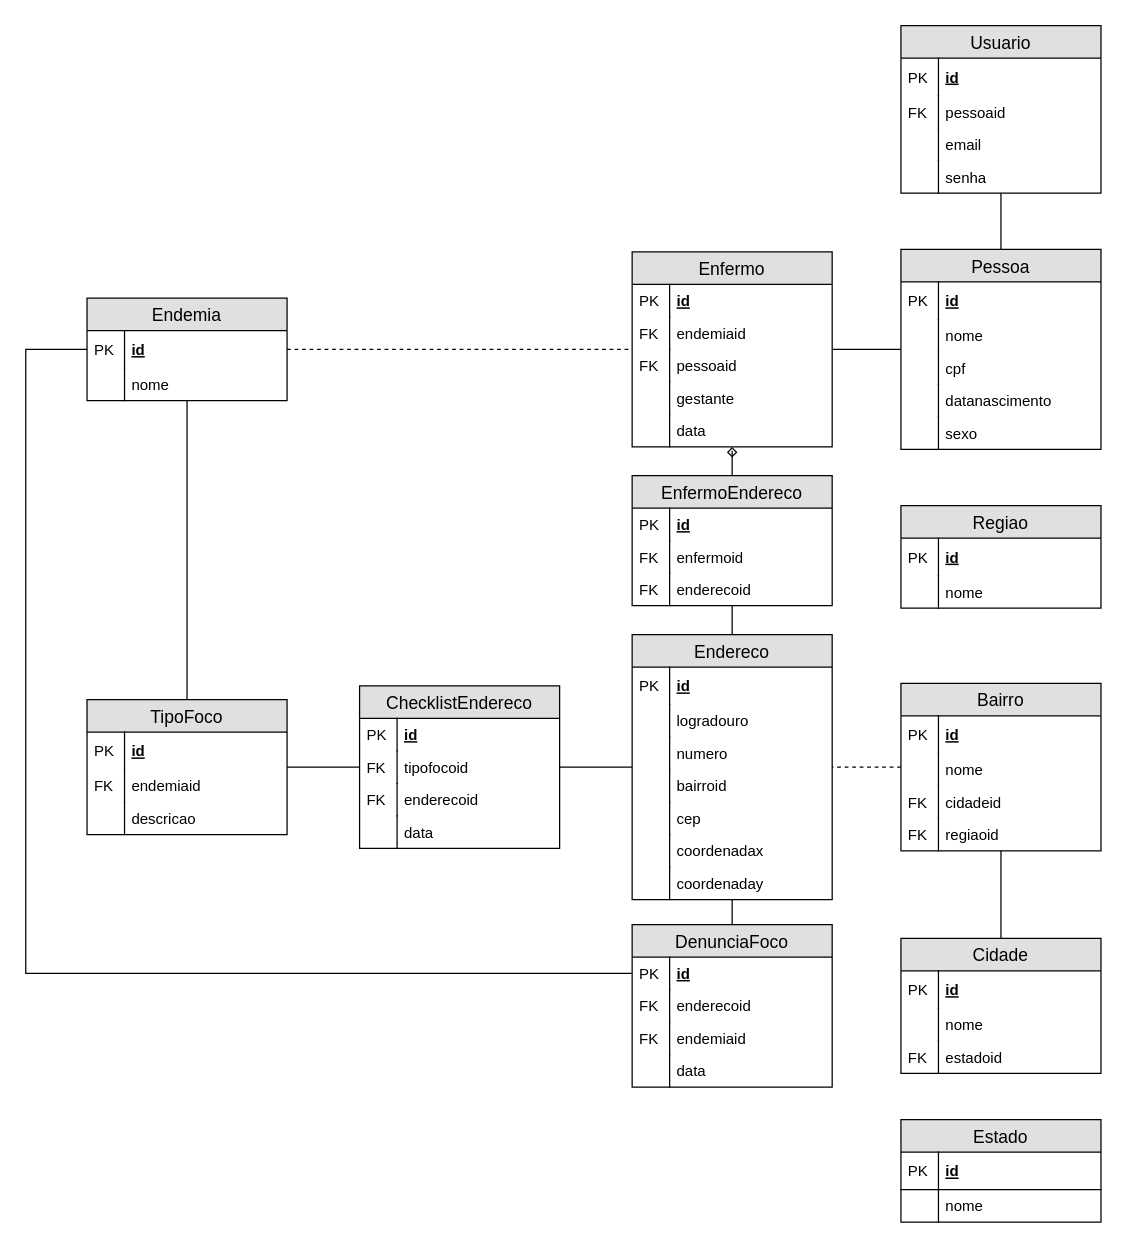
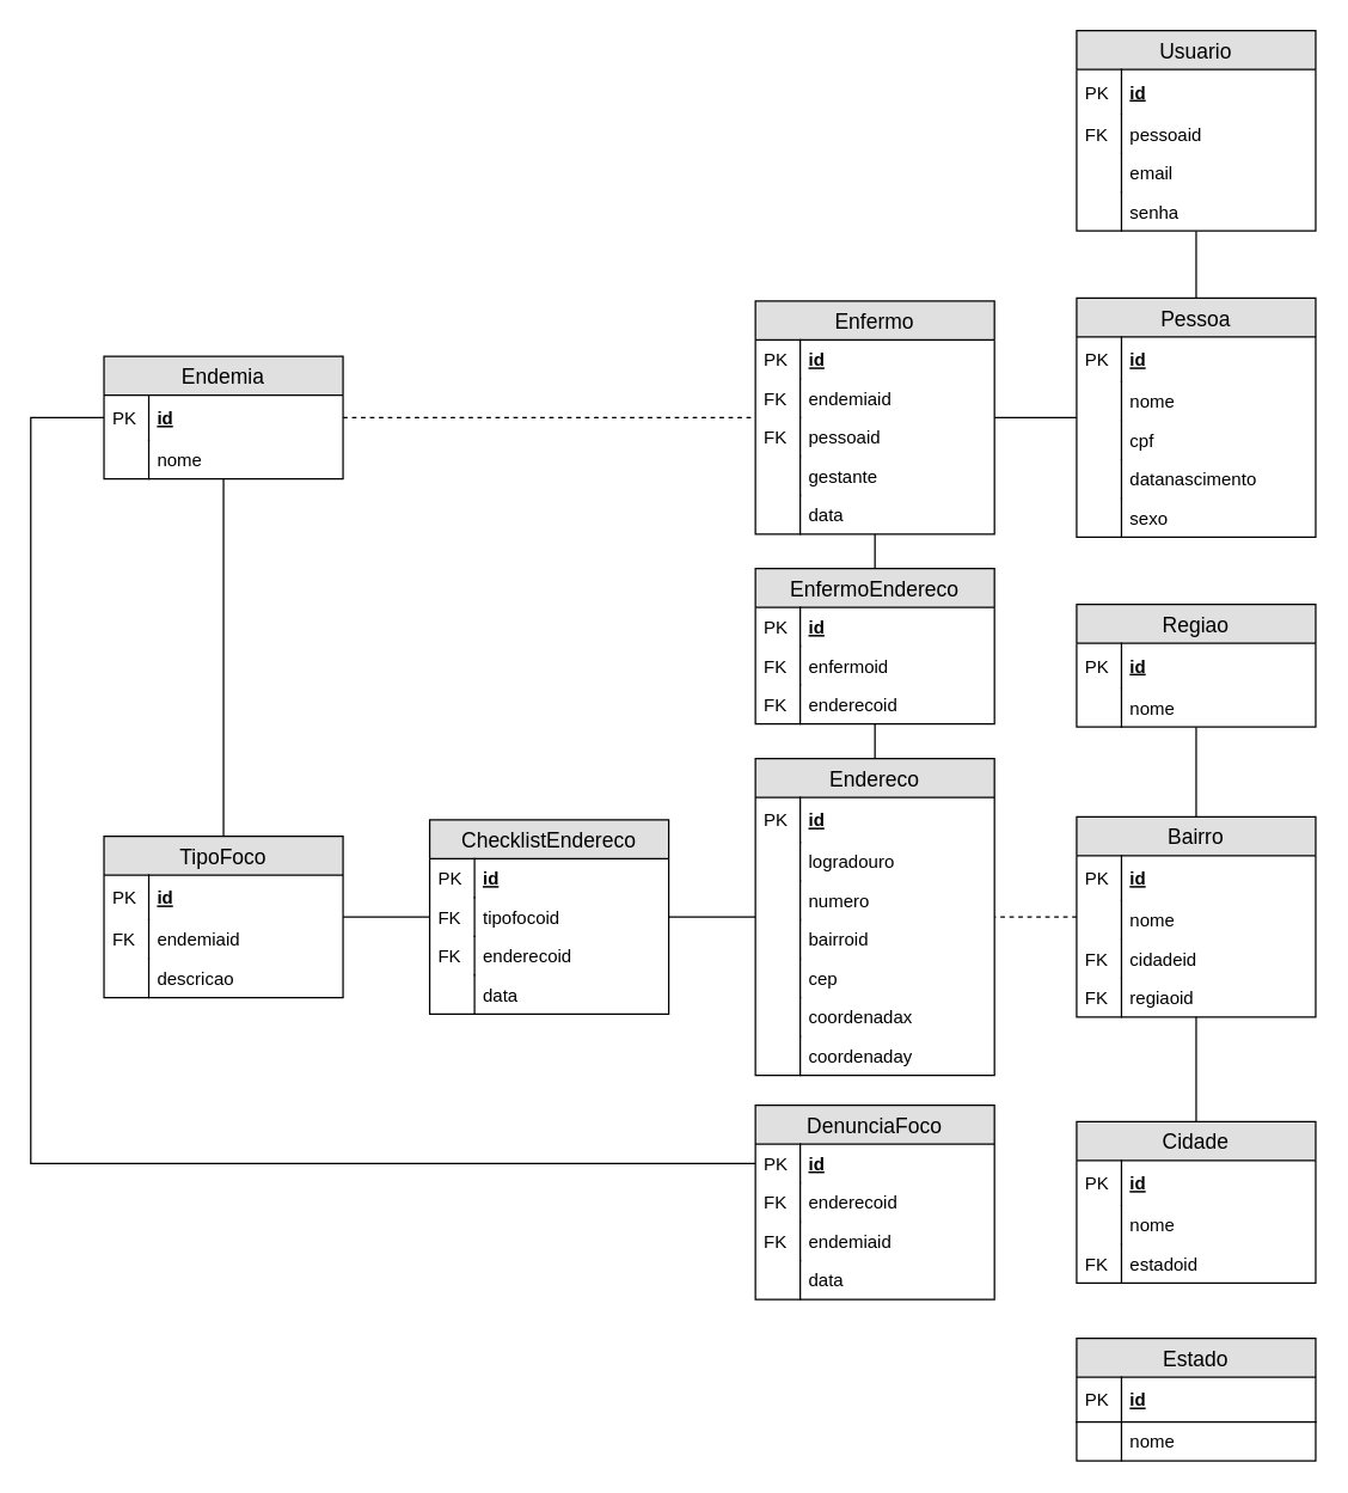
- <mxCell id="20" style="edgeStyle=orthogonalEdgeStyle;rounded=0;orthogonalLoop=1;jettySize=auto;html=1;endArrow=diamond;endFill=0;" parent="1" source="117" target="79" edge="1"><mxGeometry relative="1" as="geometry" /></mxCell>
+ <mxCell id="20" style="edgeStyle=orthogonalEdgeStyle;rounded=0;orthogonalLoop=1;jettySize=auto;html=1;endArrow=none;endFill=0;" parent="1" source="117" target="79" edge="1"><mxGeometry relative="1" as="geometry" /></mxCell>
+ <mxCell id="10" style="edgeStyle=orthogonalEdgeStyle;rounded=0;orthogonalLoop=1;jettySize=auto;html=1;entryX=0.5;entryY=0;entryDx=0;entryDy=0;endArrow=none;endFill=0;strokeColor=#000000;" parent="1" source="97" target="35" edge="1"><mxGeometry relative="1" as="geometry" /></mxCell>
- <mxCell id="23" style="edgeStyle=orthogonalEdgeStyle;rounded=0;orthogonalLoop=1;jettySize=auto;html=1;endArrow=none;endFill=0;strokeColor=#000000;" parent="1" source="25" target="102" edge="1"><mxGeometry relative="1" as="geometry" /></mxCell>
